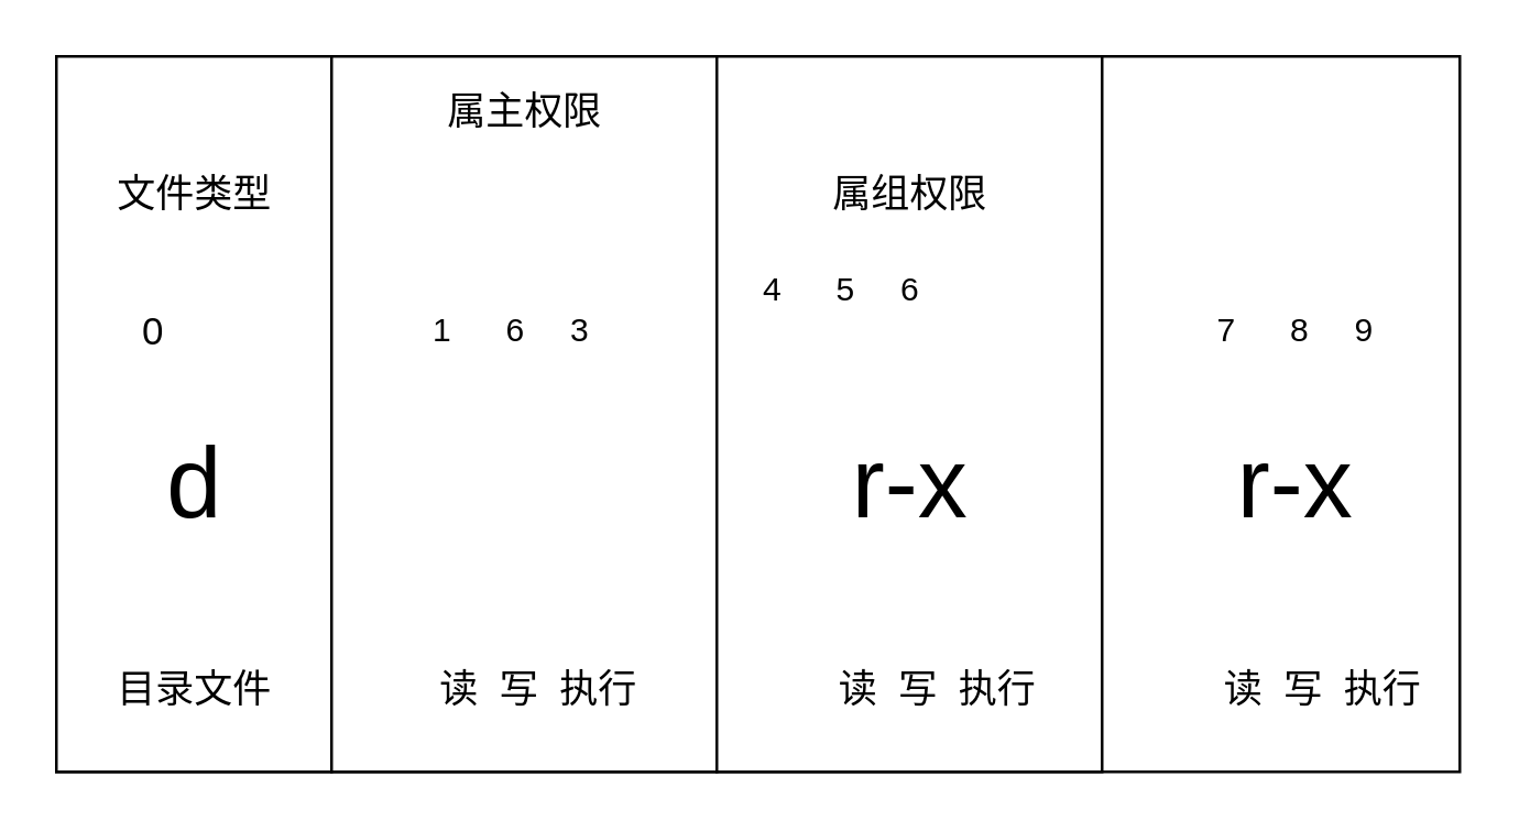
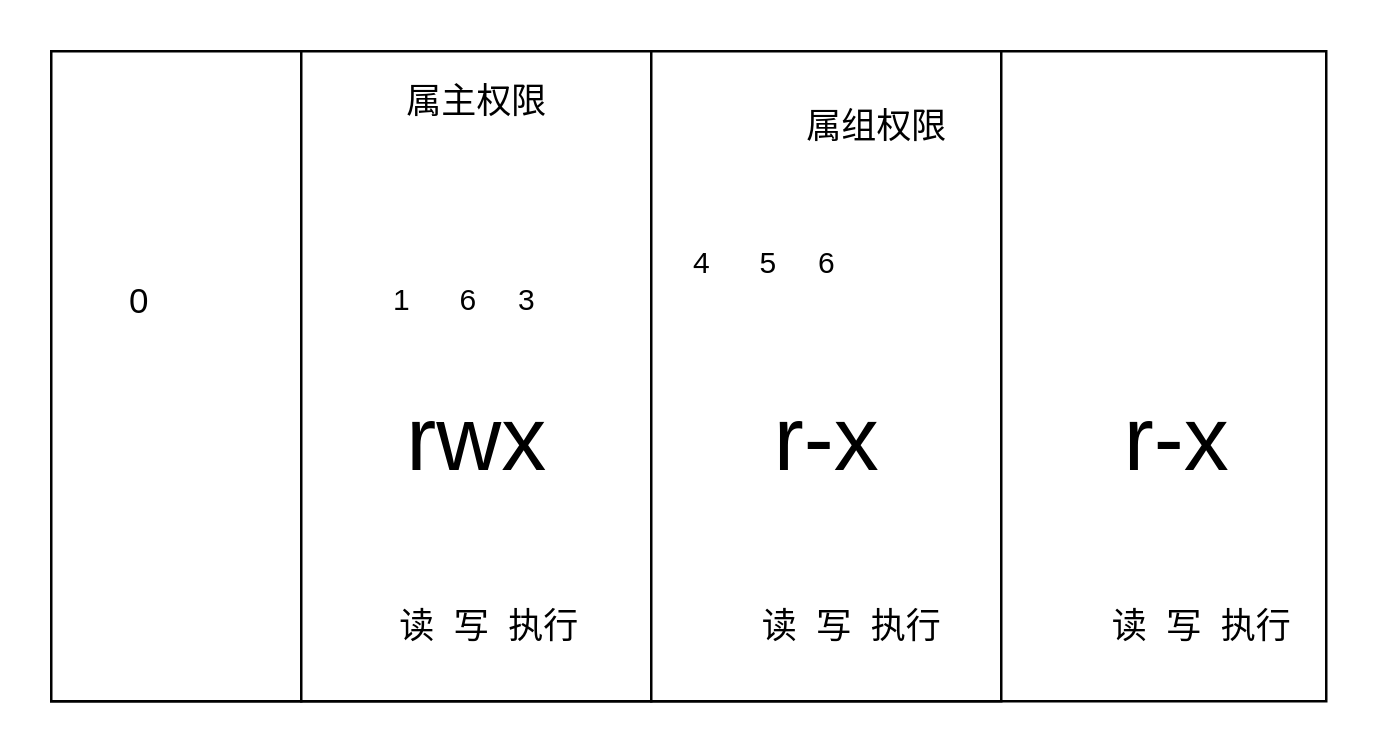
- <mxCell id="4" value="&lt;font style=&quot;font-size: 14px&quot;&gt;文件类型&lt;/font&gt;" style="text;html=1;align=center;verticalAlign=middle;resizable=0;points=[];autosize=1;strokeColor=none;fillColor=none;" vertex="1" parent="1"><mxGeometry x="35" y="60" width="70" height="20" as="geometry" /></mxCell>
- <mxCell id="8" value="属组权限" style="text;html=1;align=center;verticalAlign=middle;resizable=0;points=[];autosize=1;strokeColor=none;fillColor=none;fontSize=14;" vertex="1" parent="1"><mxGeometry x="295" y="60" width="70" height="20" as="geometry" /></mxCell>
+ <mxCell id="8" value="属组权限" style="text;html=1;align=center;verticalAlign=middle;resizable=0;points=[];autosize=1;strokeColor=none;fillColor=none;fontSize=14;" vertex="1" parent="1"><mxGeometry x="315" y="40" width="70" height="20" as="geometry" /></mxCell>
- <mxCell id="16" value="7&amp;nbsp; &amp;nbsp; &amp;nbsp; 8&amp;nbsp; &amp;nbsp; &amp;nbsp;9" style="text;html=1;align=center;verticalAlign=middle;resizable=0;points=[];autosize=1;strokeColor=none;fillColor=none;fontSize=12;" vertex="1" parent="1"><mxGeometry x="435" y="110" width="70" height="20" as="geometry" /></mxCell>
- <mxCell id="10" value="&lt;font style=&quot;font-size: 36px&quot;&gt;d&lt;/font&gt;" style="text;html=1;align=center;verticalAlign=middle;resizable=0;points=[];autosize=1;strokeColor=none;fillColor=none;fontSize=14;" vertex="1" parent="1"><mxGeometry x="50" y="160" width="40" height="30" as="geometry" /></mxCell>
+ <mxCell id="11" value="&lt;span style=&quot;font-size: 36px&quot;&gt;rwx&lt;/span&gt;" style="text;html=1;align=center;verticalAlign=middle;resizable=0;points=[];autosize=1;strokeColor=none;fillColor=none;fontSize=14;" vertex="1" parent="1"><mxGeometry x="155" y="160" width="70" height="30" as="geometry" /></mxCell>
- <mxCell id="17" value="&lt;span style=&quot;font-size: 14px&quot;&gt;目录文件&lt;/span&gt;" style="text;html=1;align=center;verticalAlign=middle;resizable=0;points=[];autosize=1;strokeColor=none;fillColor=none;fontSize=12;" vertex="1" parent="1"><mxGeometry x="35" y="240" width="70" height="20" as="geometry" /></mxCell>
